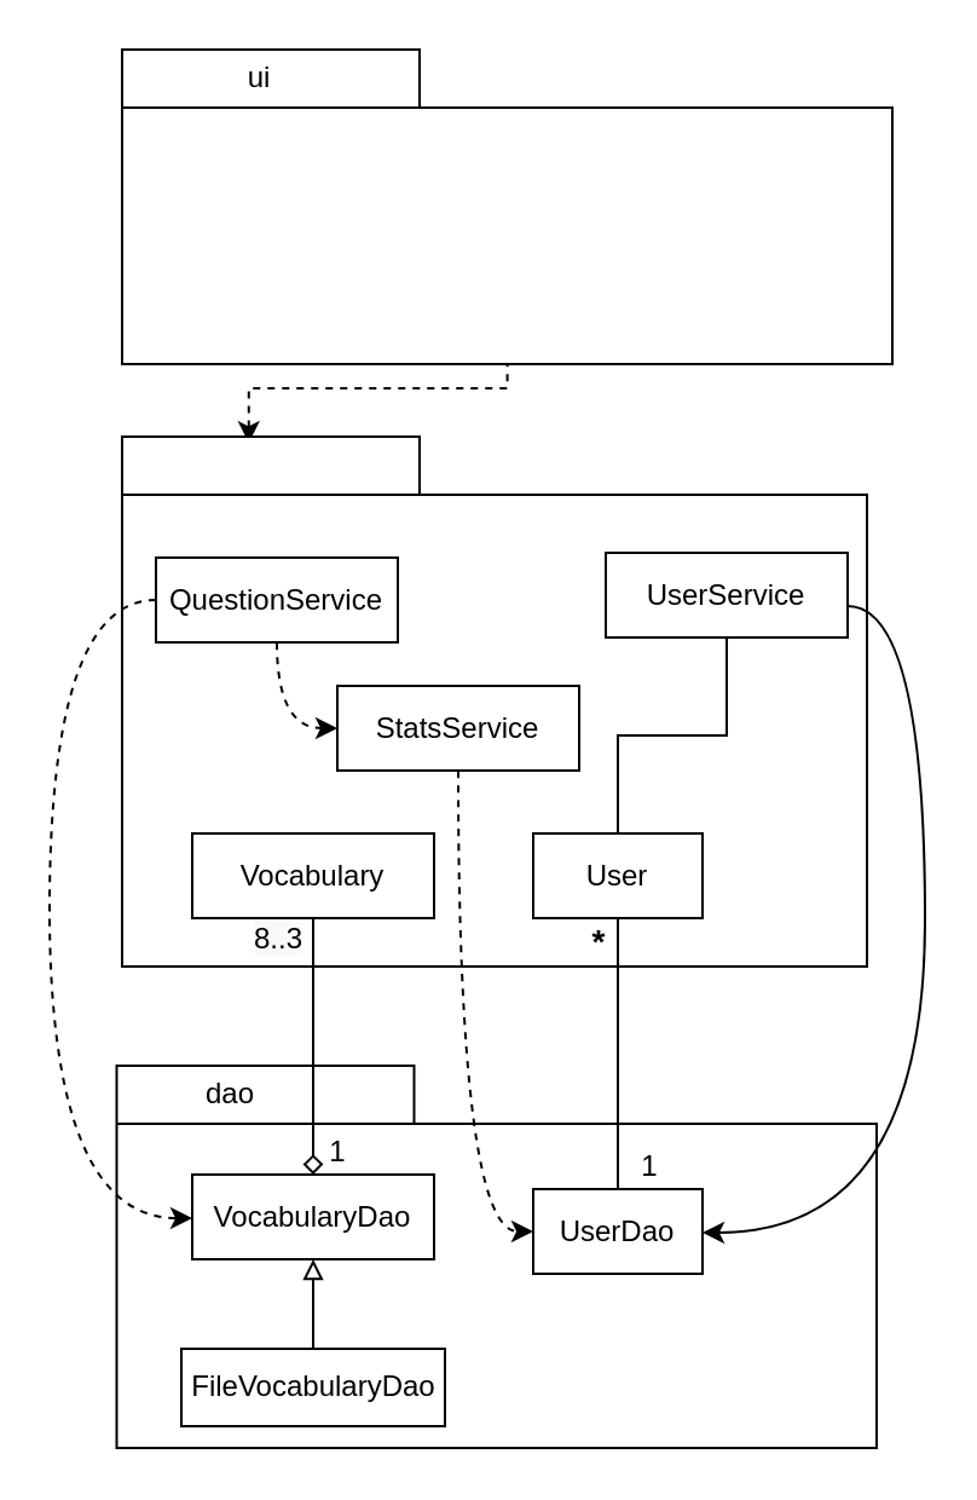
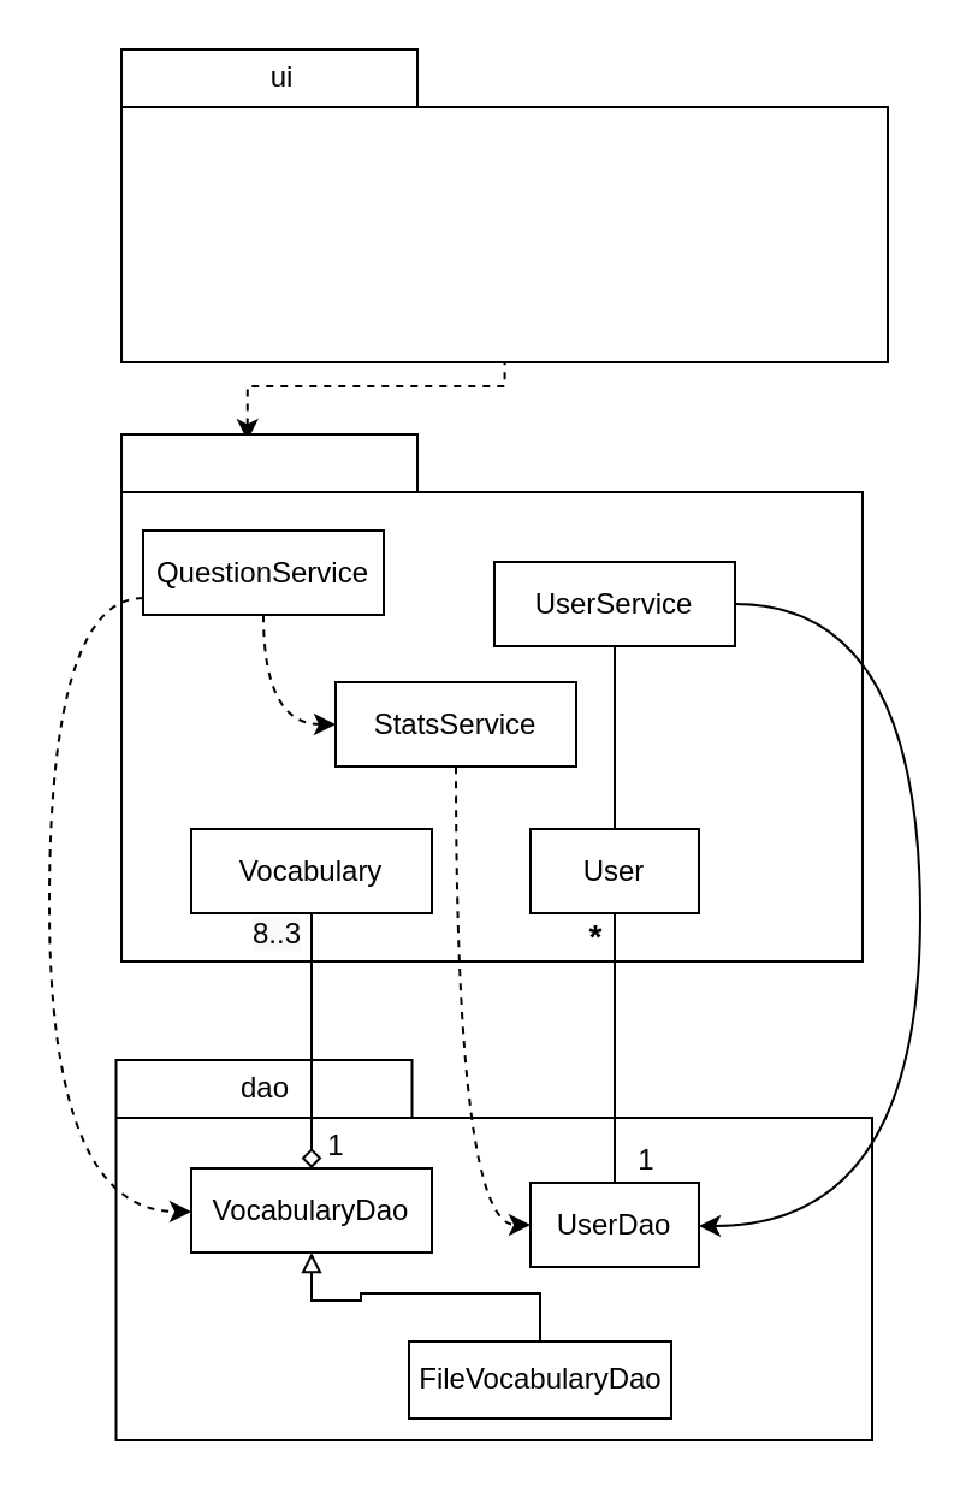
- <mxCell id="6" value="ui" style="text;html=1;strokeColor=none;fillColor=none;align=center;verticalAlign=middle;whiteSpace=wrap;rounded=0;" parent="1" vertex="1"><mxGeometry x="87" y="22" width="40" height="20" as="geometry" /></mxCell>
+ <mxCell id="6" value="ui" style="text;html=1;strokeColor=none;fillColor=none;align=center;verticalAlign=middle;whiteSpace=wrap;rounded=0;" parent="1" vertex="1"><mxGeometry x="97" y="22" width="40" height="20" as="geometry" /></mxCell>
- <mxCell id="9" value="UserService" style="rounded=0;whiteSpace=wrap;html=1;" parent="1" vertex="1"><mxGeometry x="250" y="228" width="100" height="35" as="geometry" /></mxCell>
+ <mxCell id="9" value="UserService" style="rounded=0;whiteSpace=wrap;html=1;" parent="1" vertex="1"><mxGeometry x="205" y="233" width="100" height="35" as="geometry" /></mxCell>
- <mxCell id="17" value="QuestionService" style="rounded=0;whiteSpace=wrap;html=1;" vertex="1" parent="1"><mxGeometry x="64" y="230" width="100" height="35" as="geometry" /></mxCell>
+ <mxCell id="17" value="QuestionService" style="rounded=0;whiteSpace=wrap;html=1;" vertex="1" parent="1"><mxGeometry x="59" y="220" width="100" height="35" as="geometry" /></mxCell>
- <mxCell id="7" value="dao" style="text;html=1;strokeColor=none;fillColor=none;align=center;verticalAlign=middle;whiteSpace=wrap;rounded=0;" parent="1" vertex="1"><mxGeometry x="75" y="442" width="40" height="20" as="geometry" /></mxCell>
+ <mxCell id="7" value="dao" style="text;html=1;strokeColor=none;fillColor=none;align=center;verticalAlign=middle;whiteSpace=wrap;rounded=0;" parent="1" vertex="1"><mxGeometry x="90" y="442" width="40" height="20" as="geometry" /></mxCell>
- <mxCell id="24" value="FileVocabularyDao" style="rounded=0;whiteSpace=wrap;html=1;" vertex="1" parent="1"><mxGeometry x="74.5" y="557" width="109" height="32" as="geometry" /></mxCell>
+ <mxCell id="24" value="FileVocabularyDao" style="rounded=0;whiteSpace=wrap;html=1;" vertex="1" parent="1"><mxGeometry x="169.5" y="557" width="109" height="32" as="geometry" /></mxCell>
